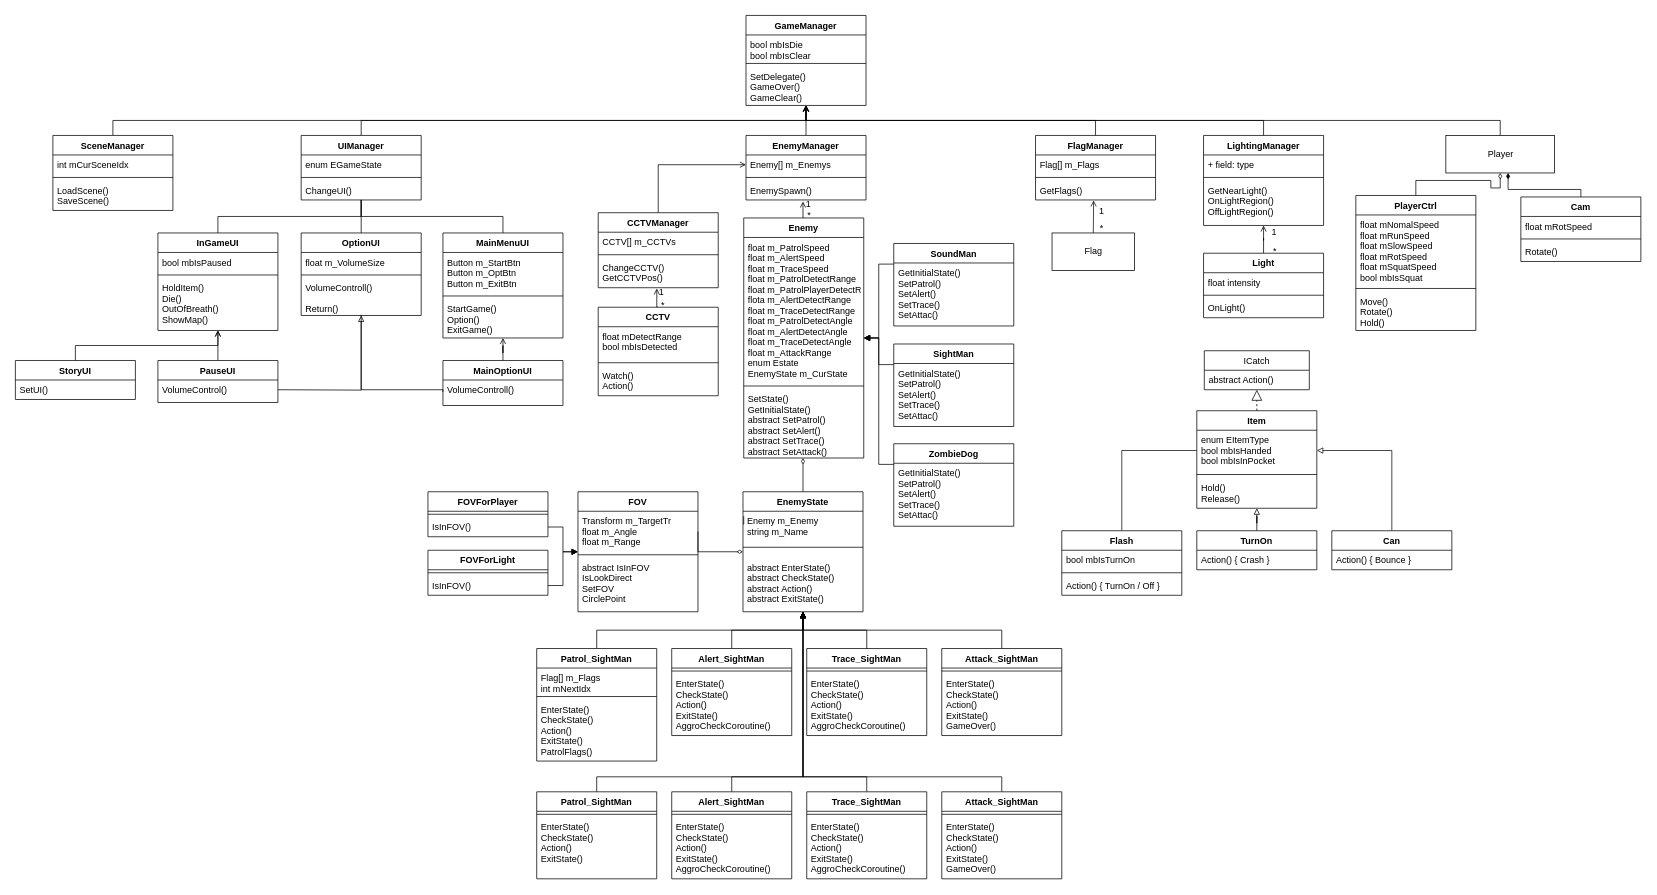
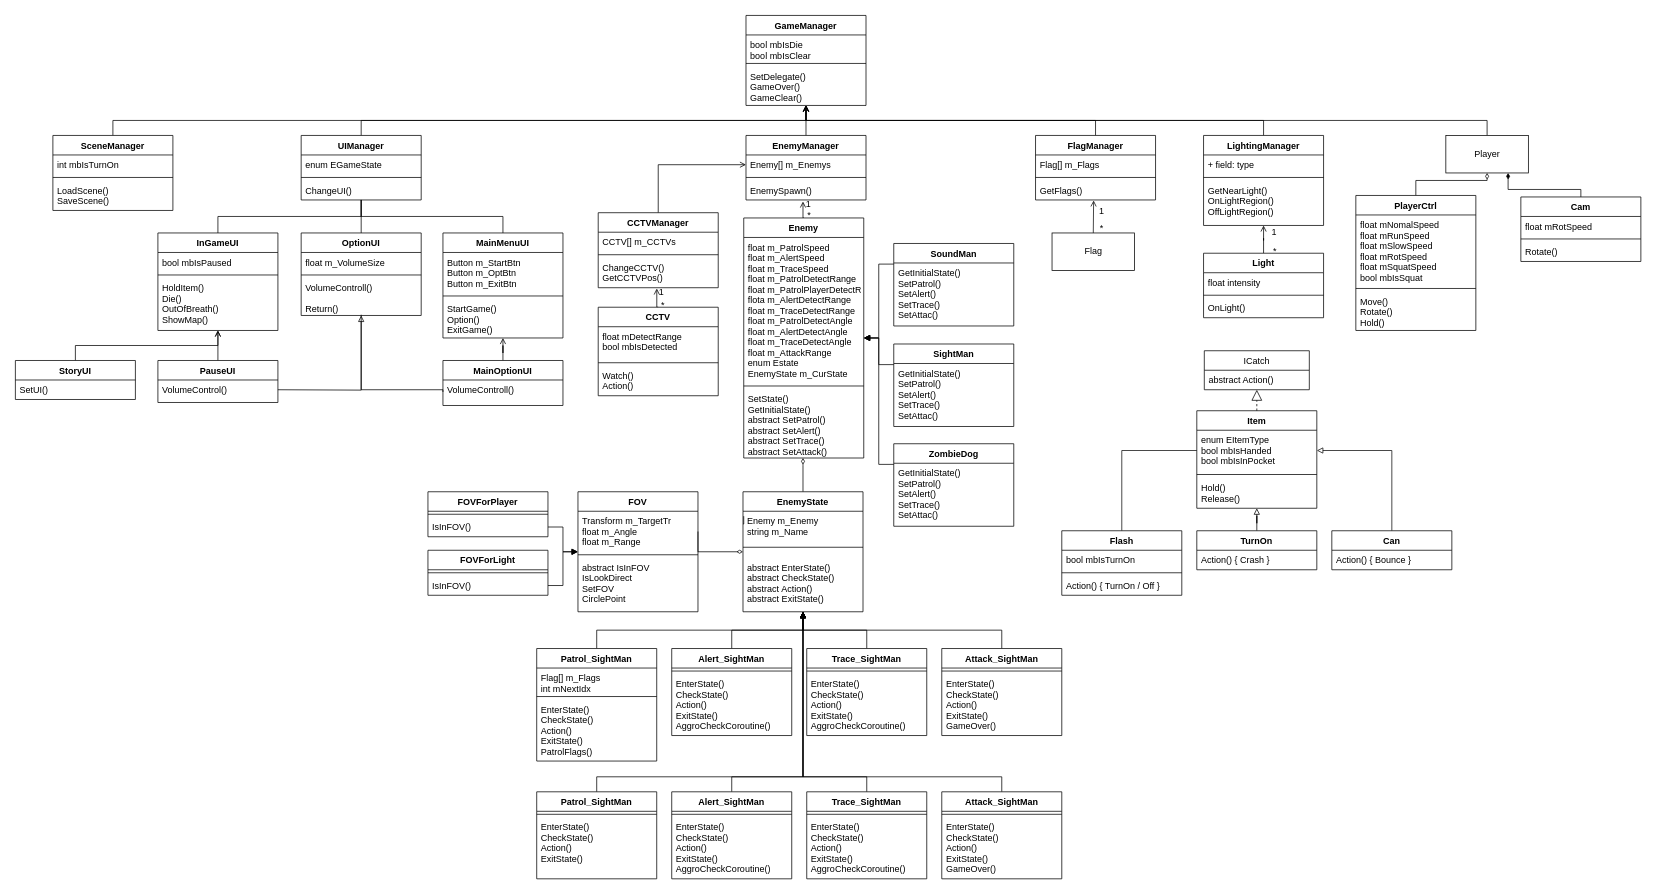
- <mxCell id="85" value="Player" style="html=1;" parent="1" vertex="1"><mxGeometry x="1927" y="180" width="145" height="50" as="geometry" /></mxCell>
+ <mxCell id="85" value="Player" style="html=1;" parent="1" vertex="1"><mxGeometry x="1927" y="180" width="110" height="50" as="geometry" /></mxCell>
- <mxCell id="106" value="int mCurSceneIdx" style="text;strokeColor=none;fillColor=none;align=left;verticalAlign=top;spacingLeft=4;spacingRight=4;overflow=hidden;rotatable=0;points=[[0,0.5],[1,0.5]];portConstraint=eastwest;" parent="105" vertex="1"><mxGeometry y="26" width="160" height="26" as="geometry" /></mxCell>
+ <mxCell id="106" value="int mbIsTurnOn" style="text;strokeColor=none;fillColor=none;align=left;verticalAlign=top;spacingLeft=4;spacingRight=4;overflow=hidden;rotatable=0;points=[[0,0.5],[1,0.5]];portConstraint=eastwest;" parent="105" vertex="1"><mxGeometry y="26" width="160" height="26" as="geometry" /></mxCell>
